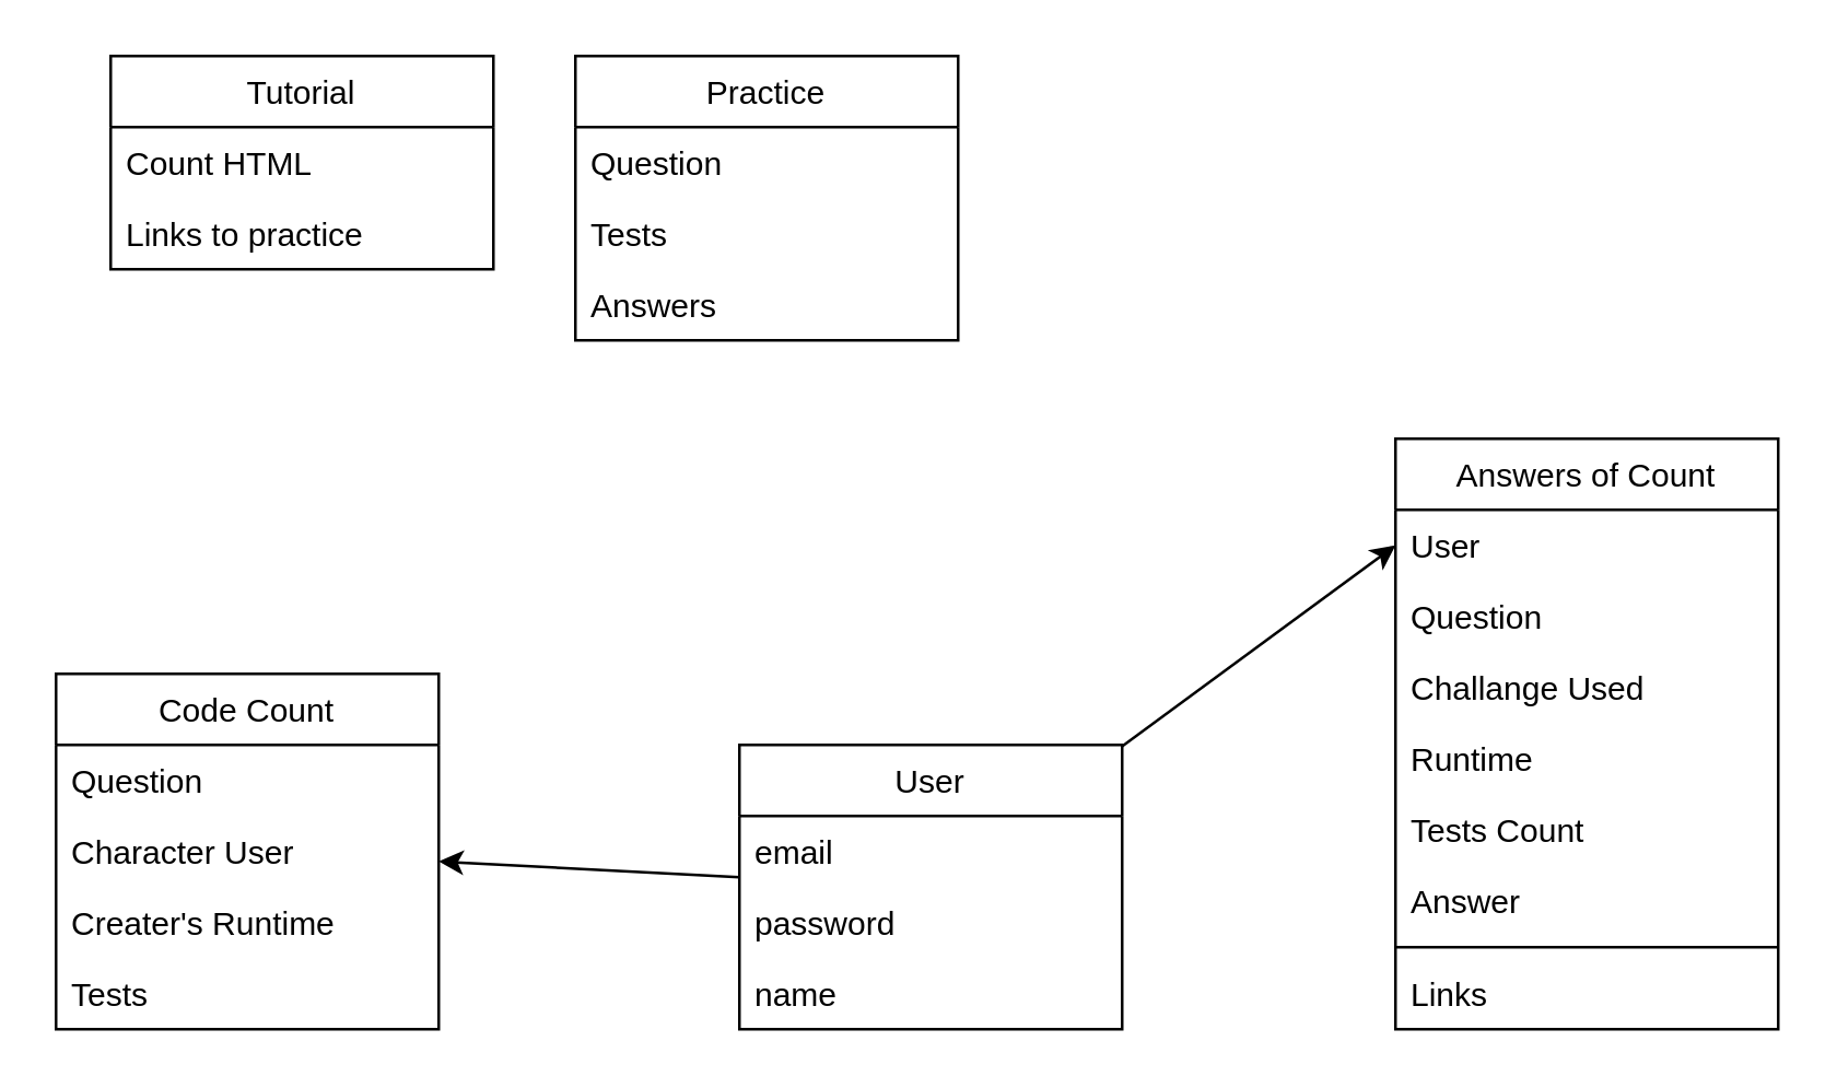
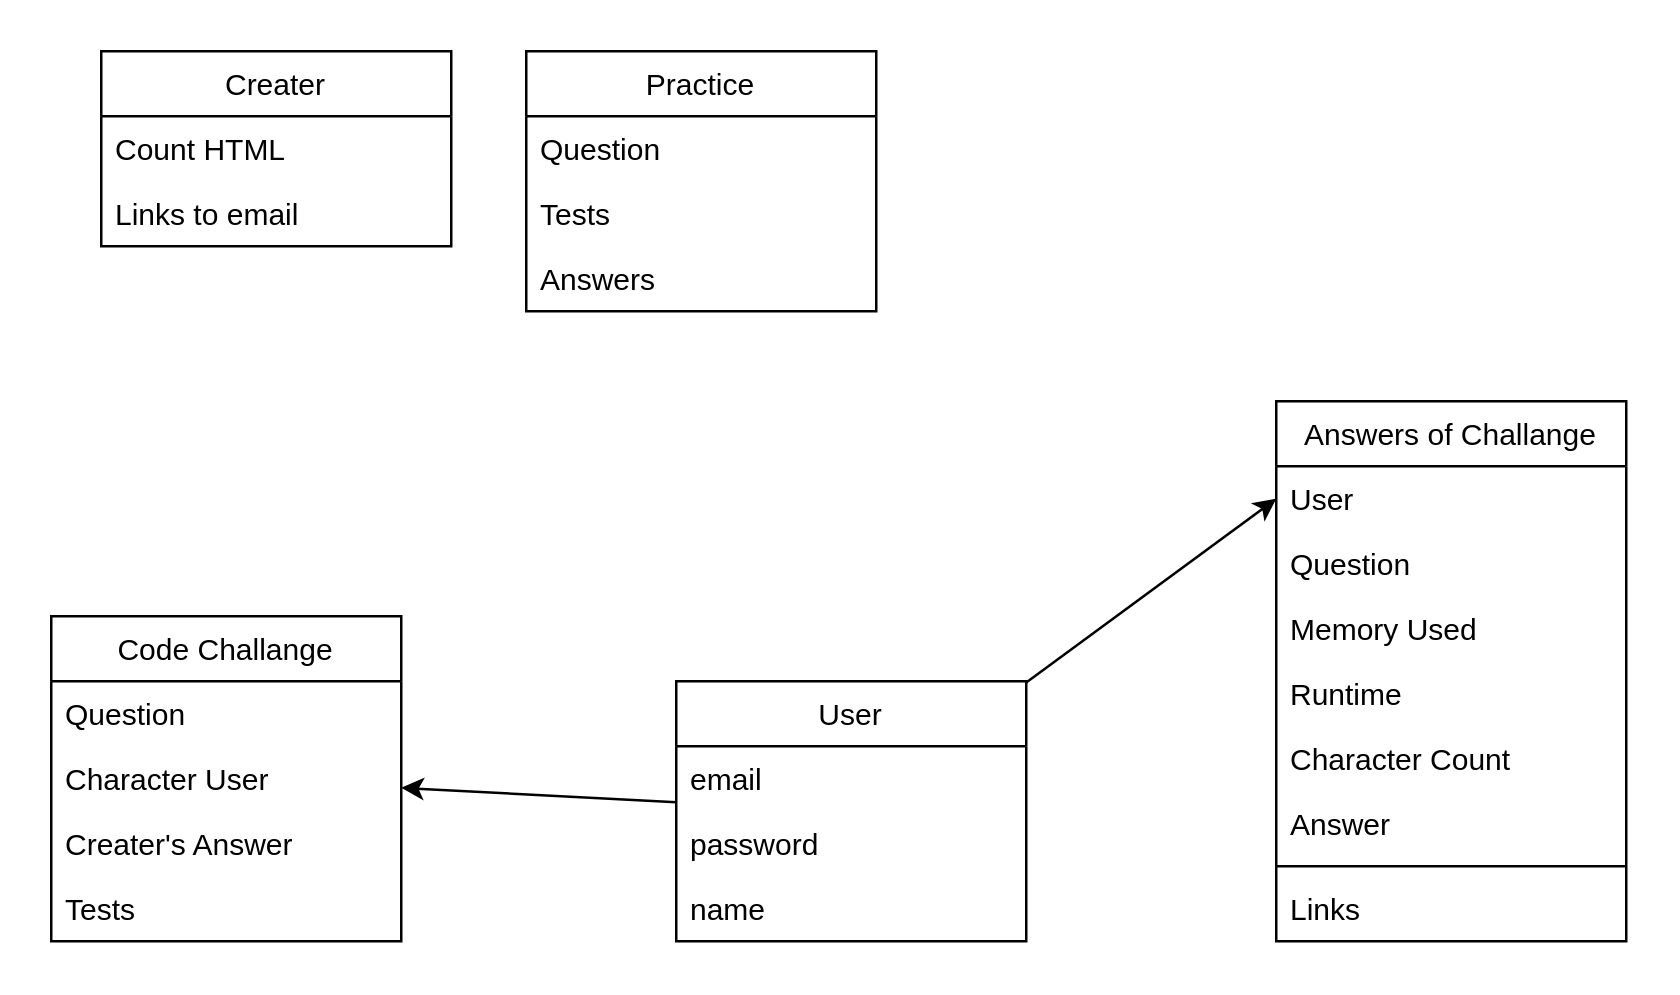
- <mxCell id="2" value="Tutorial" style="swimlane;fontStyle=0;childLayout=stackLayout;horizontal=1;startSize=26;fillColor=none;horizontalStack=0;resizeParent=1;resizeParentMax=0;resizeLast=0;collapsible=1;marginBottom=0;" parent="1" vertex="1"><mxGeometry x="40" y="20" width="140" height="78" as="geometry" /></mxCell>
+ <mxCell id="2" value="Creater" style="swimlane;fontStyle=0;childLayout=stackLayout;horizontal=1;startSize=26;fillColor=none;horizontalStack=0;resizeParent=1;resizeParentMax=0;resizeLast=0;collapsible=1;marginBottom=0;" parent="1" vertex="1"><mxGeometry x="40" y="20" width="140" height="78" as="geometry" /></mxCell>
- <mxCell id="4" value="Links to practice" style="text;strokeColor=none;fillColor=none;align=left;verticalAlign=top;spacingLeft=4;spacingRight=4;overflow=hidden;rotatable=0;points=[[0,0.5],[1,0.5]];portConstraint=eastwest;" parent="2" vertex="1"><mxGeometry y="52" width="140" height="26" as="geometry" /></mxCell>
+ <mxCell id="4" value="Links to email" style="text;strokeColor=none;fillColor=none;align=left;verticalAlign=top;spacingLeft=4;spacingRight=4;overflow=hidden;rotatable=0;points=[[0,0.5],[1,0.5]];portConstraint=eastwest;" parent="2" vertex="1"><mxGeometry y="52" width="140" height="26" as="geometry" /></mxCell>
- <mxCell id="11" value="Answers of Count" style="swimlane;fontStyle=0;childLayout=stackLayout;horizontal=1;startSize=26;fillColor=none;horizontalStack=0;resizeParent=1;resizeParentMax=0;resizeLast=0;collapsible=1;marginBottom=0;" parent="1" vertex="1"><mxGeometry x="510" y="160" width="140" height="216" as="geometry" /></mxCell>
+ <mxCell id="11" value="Answers of Challange" style="swimlane;fontStyle=0;childLayout=stackLayout;horizontal=1;startSize=26;fillColor=none;horizontalStack=0;resizeParent=1;resizeParentMax=0;resizeLast=0;collapsible=1;marginBottom=0;" parent="1" vertex="1"><mxGeometry x="510" y="160" width="140" height="216" as="geometry" /></mxCell>
- <mxCell id="14" value="Challange Used" style="text;strokeColor=none;fillColor=none;align=left;verticalAlign=top;spacingLeft=4;spacingRight=4;overflow=hidden;rotatable=0;points=[[0,0.5],[1,0.5]];portConstraint=eastwest;" parent="11" vertex="1"><mxGeometry y="78" width="140" height="26" as="geometry" /></mxCell>
+ <mxCell id="14" value="Memory Used" style="text;strokeColor=none;fillColor=none;align=left;verticalAlign=top;spacingLeft=4;spacingRight=4;overflow=hidden;rotatable=0;points=[[0,0.5],[1,0.5]];portConstraint=eastwest;" parent="11" vertex="1"><mxGeometry y="78" width="140" height="26" as="geometry" /></mxCell>
- <mxCell id="24" value="Code Count" style="swimlane;fontStyle=0;childLayout=stackLayout;horizontal=1;startSize=26;fillColor=none;horizontalStack=0;resizeParent=1;resizeParentMax=0;resizeLast=0;collapsible=1;marginBottom=0;" parent="1" vertex="1"><mxGeometry x="20" y="246" width="140" height="130" as="geometry" /></mxCell>
+ <mxCell id="24" value="Code Challange" style="swimlane;fontStyle=0;childLayout=stackLayout;horizontal=1;startSize=26;fillColor=none;horizontalStack=0;resizeParent=1;resizeParentMax=0;resizeLast=0;collapsible=1;marginBottom=0;" parent="1" vertex="1"><mxGeometry x="20" y="246" width="140" height="130" as="geometry" /></mxCell>
- <mxCell id="16" value="Tests Count" style="text;strokeColor=none;fillColor=none;align=left;verticalAlign=top;spacingLeft=4;spacingRight=4;overflow=hidden;rotatable=0;points=[[0,0.5],[1,0.5]];portConstraint=eastwest;" parent="11" vertex="1"><mxGeometry y="130" width="140" height="26" as="geometry" /></mxCell>
+ <mxCell id="16" value="Character Count" style="text;strokeColor=none;fillColor=none;align=left;verticalAlign=top;spacingLeft=4;spacingRight=4;overflow=hidden;rotatable=0;points=[[0,0.5],[1,0.5]];portConstraint=eastwest;" parent="11" vertex="1"><mxGeometry y="130" width="140" height="26" as="geometry" /></mxCell>
- <mxCell id="27" value="Creater's Runtime" style="text;strokeColor=none;fillColor=none;align=left;verticalAlign=top;spacingLeft=4;spacingRight=4;overflow=hidden;rotatable=0;points=[[0,0.5],[1,0.5]];portConstraint=eastwest;" parent="24" vertex="1"><mxGeometry y="78" width="140" height="26" as="geometry" /></mxCell>
+ <mxCell id="27" value="Creater's Answer" style="text;strokeColor=none;fillColor=none;align=left;verticalAlign=top;spacingLeft=4;spacingRight=4;overflow=hidden;rotatable=0;points=[[0,0.5],[1,0.5]];portConstraint=eastwest;" parent="24" vertex="1"><mxGeometry y="78" width="140" height="26" as="geometry" /></mxCell>
